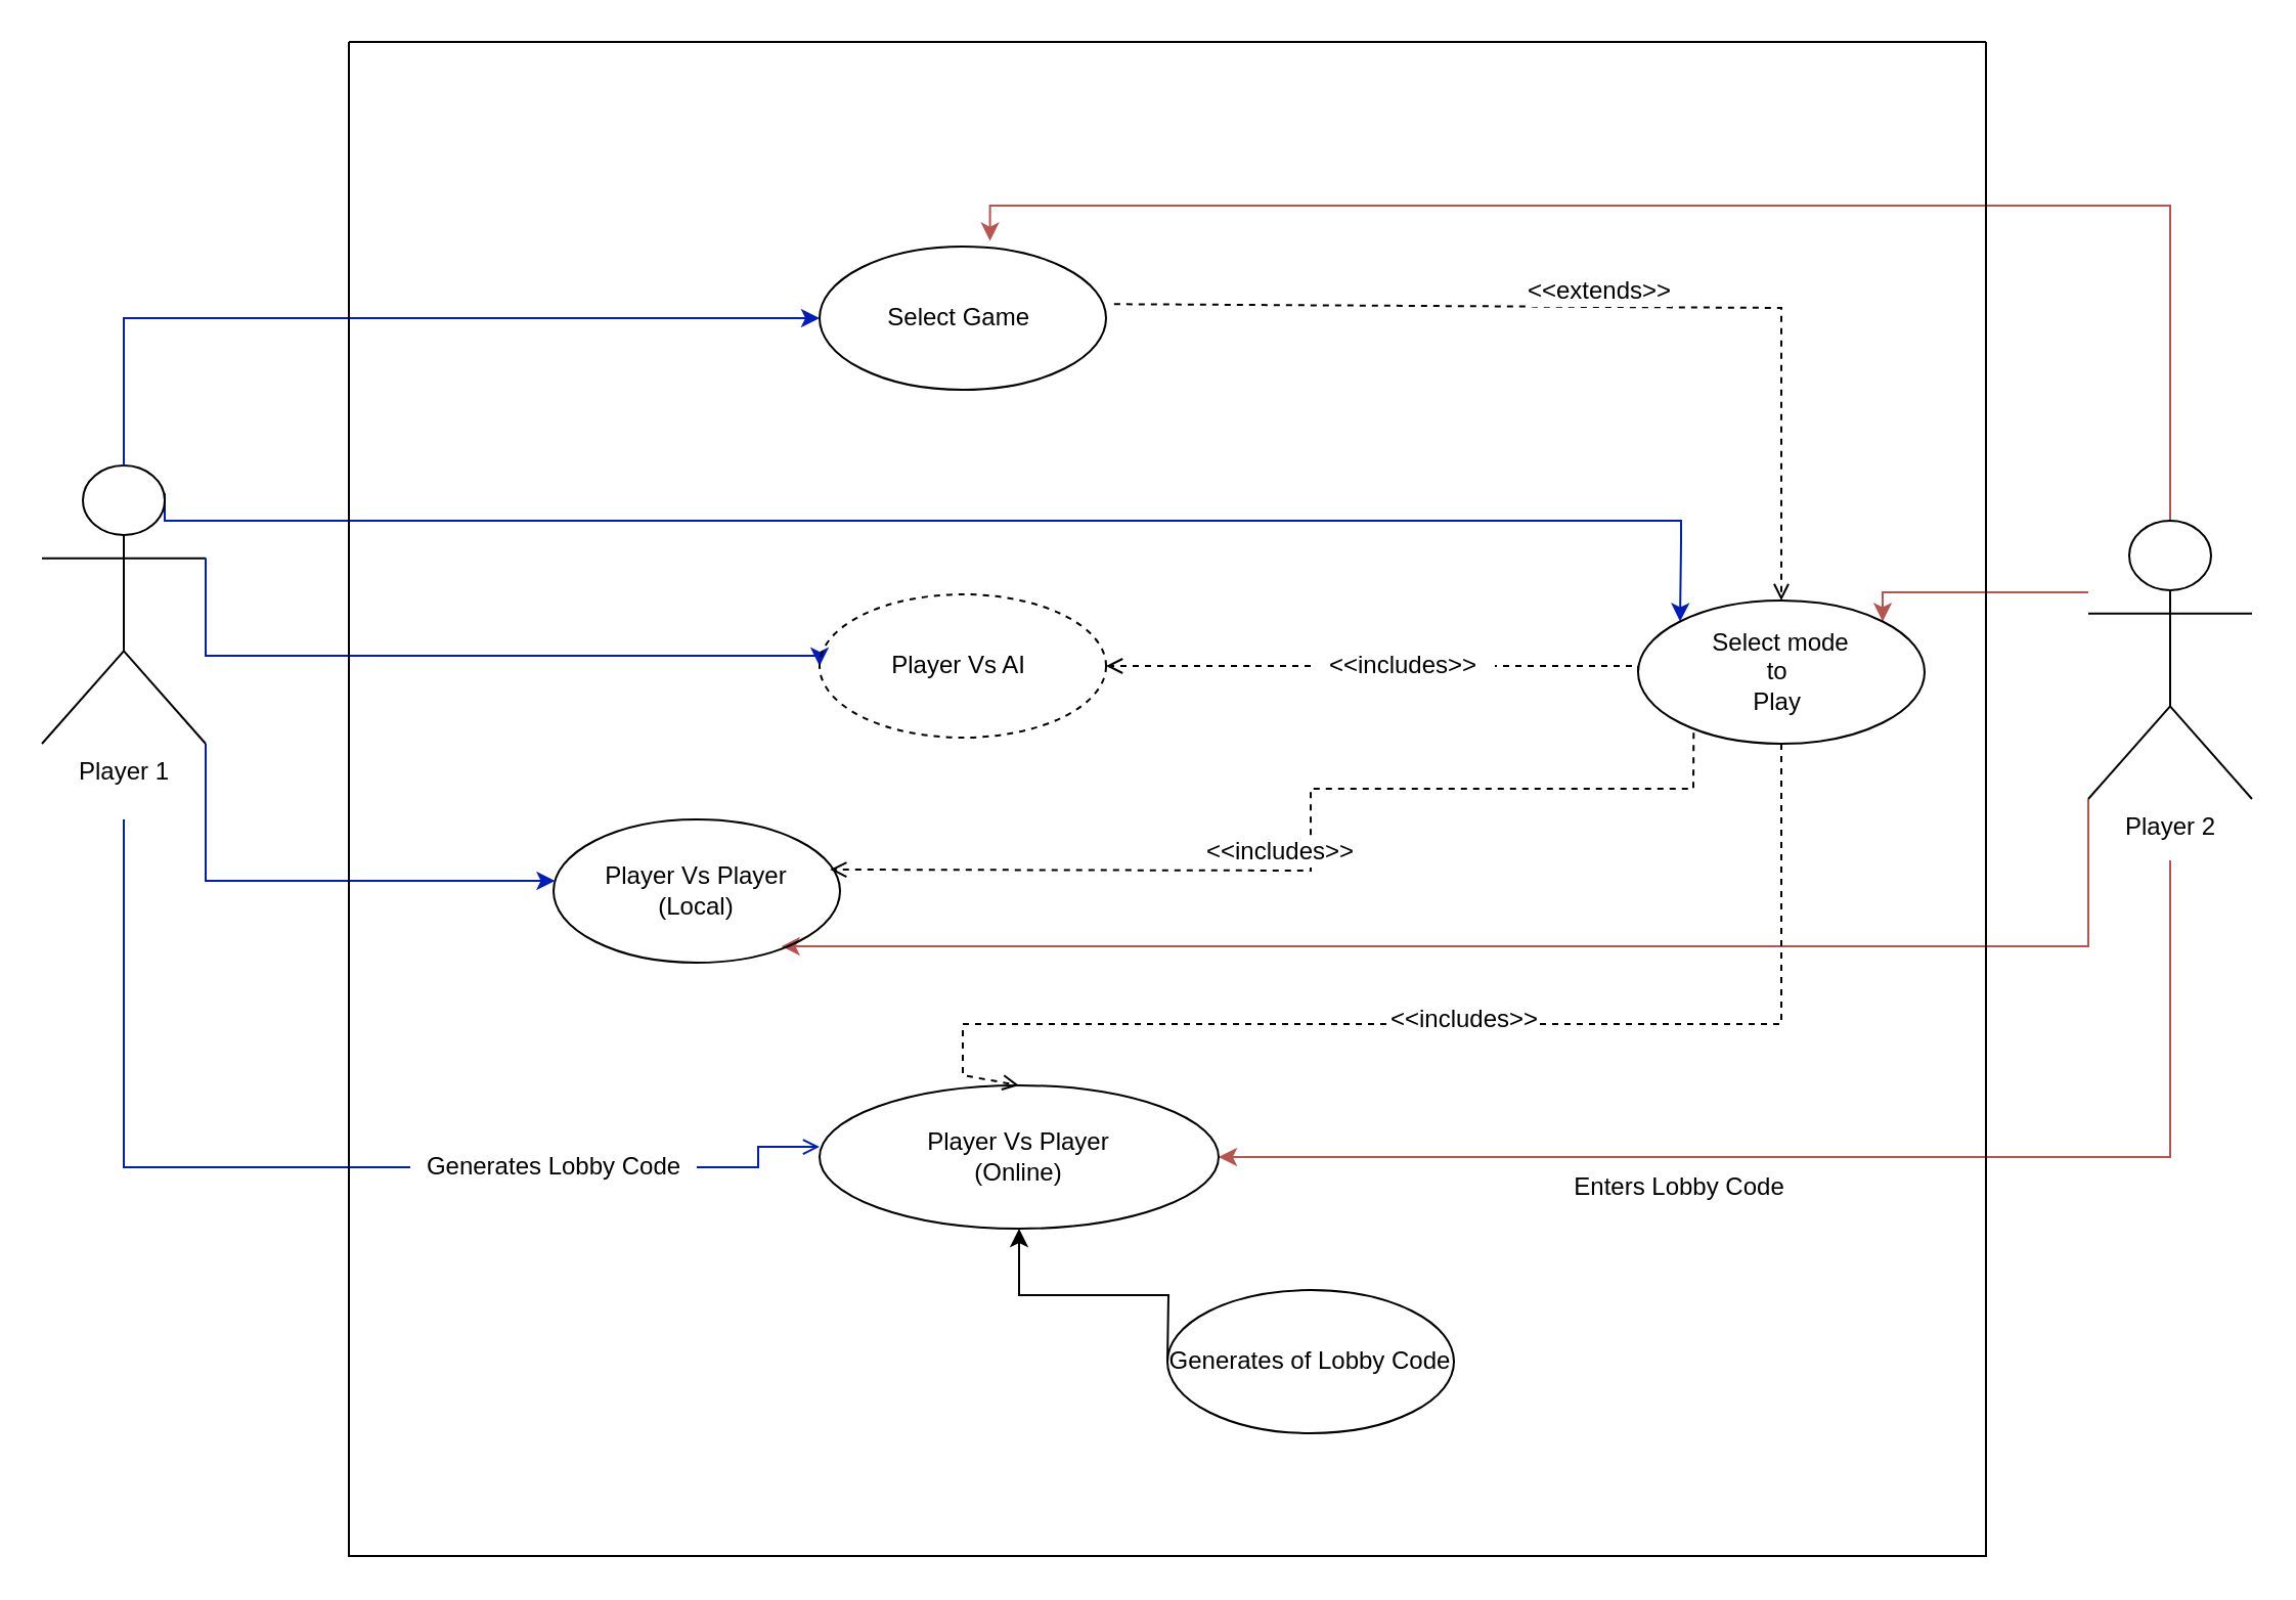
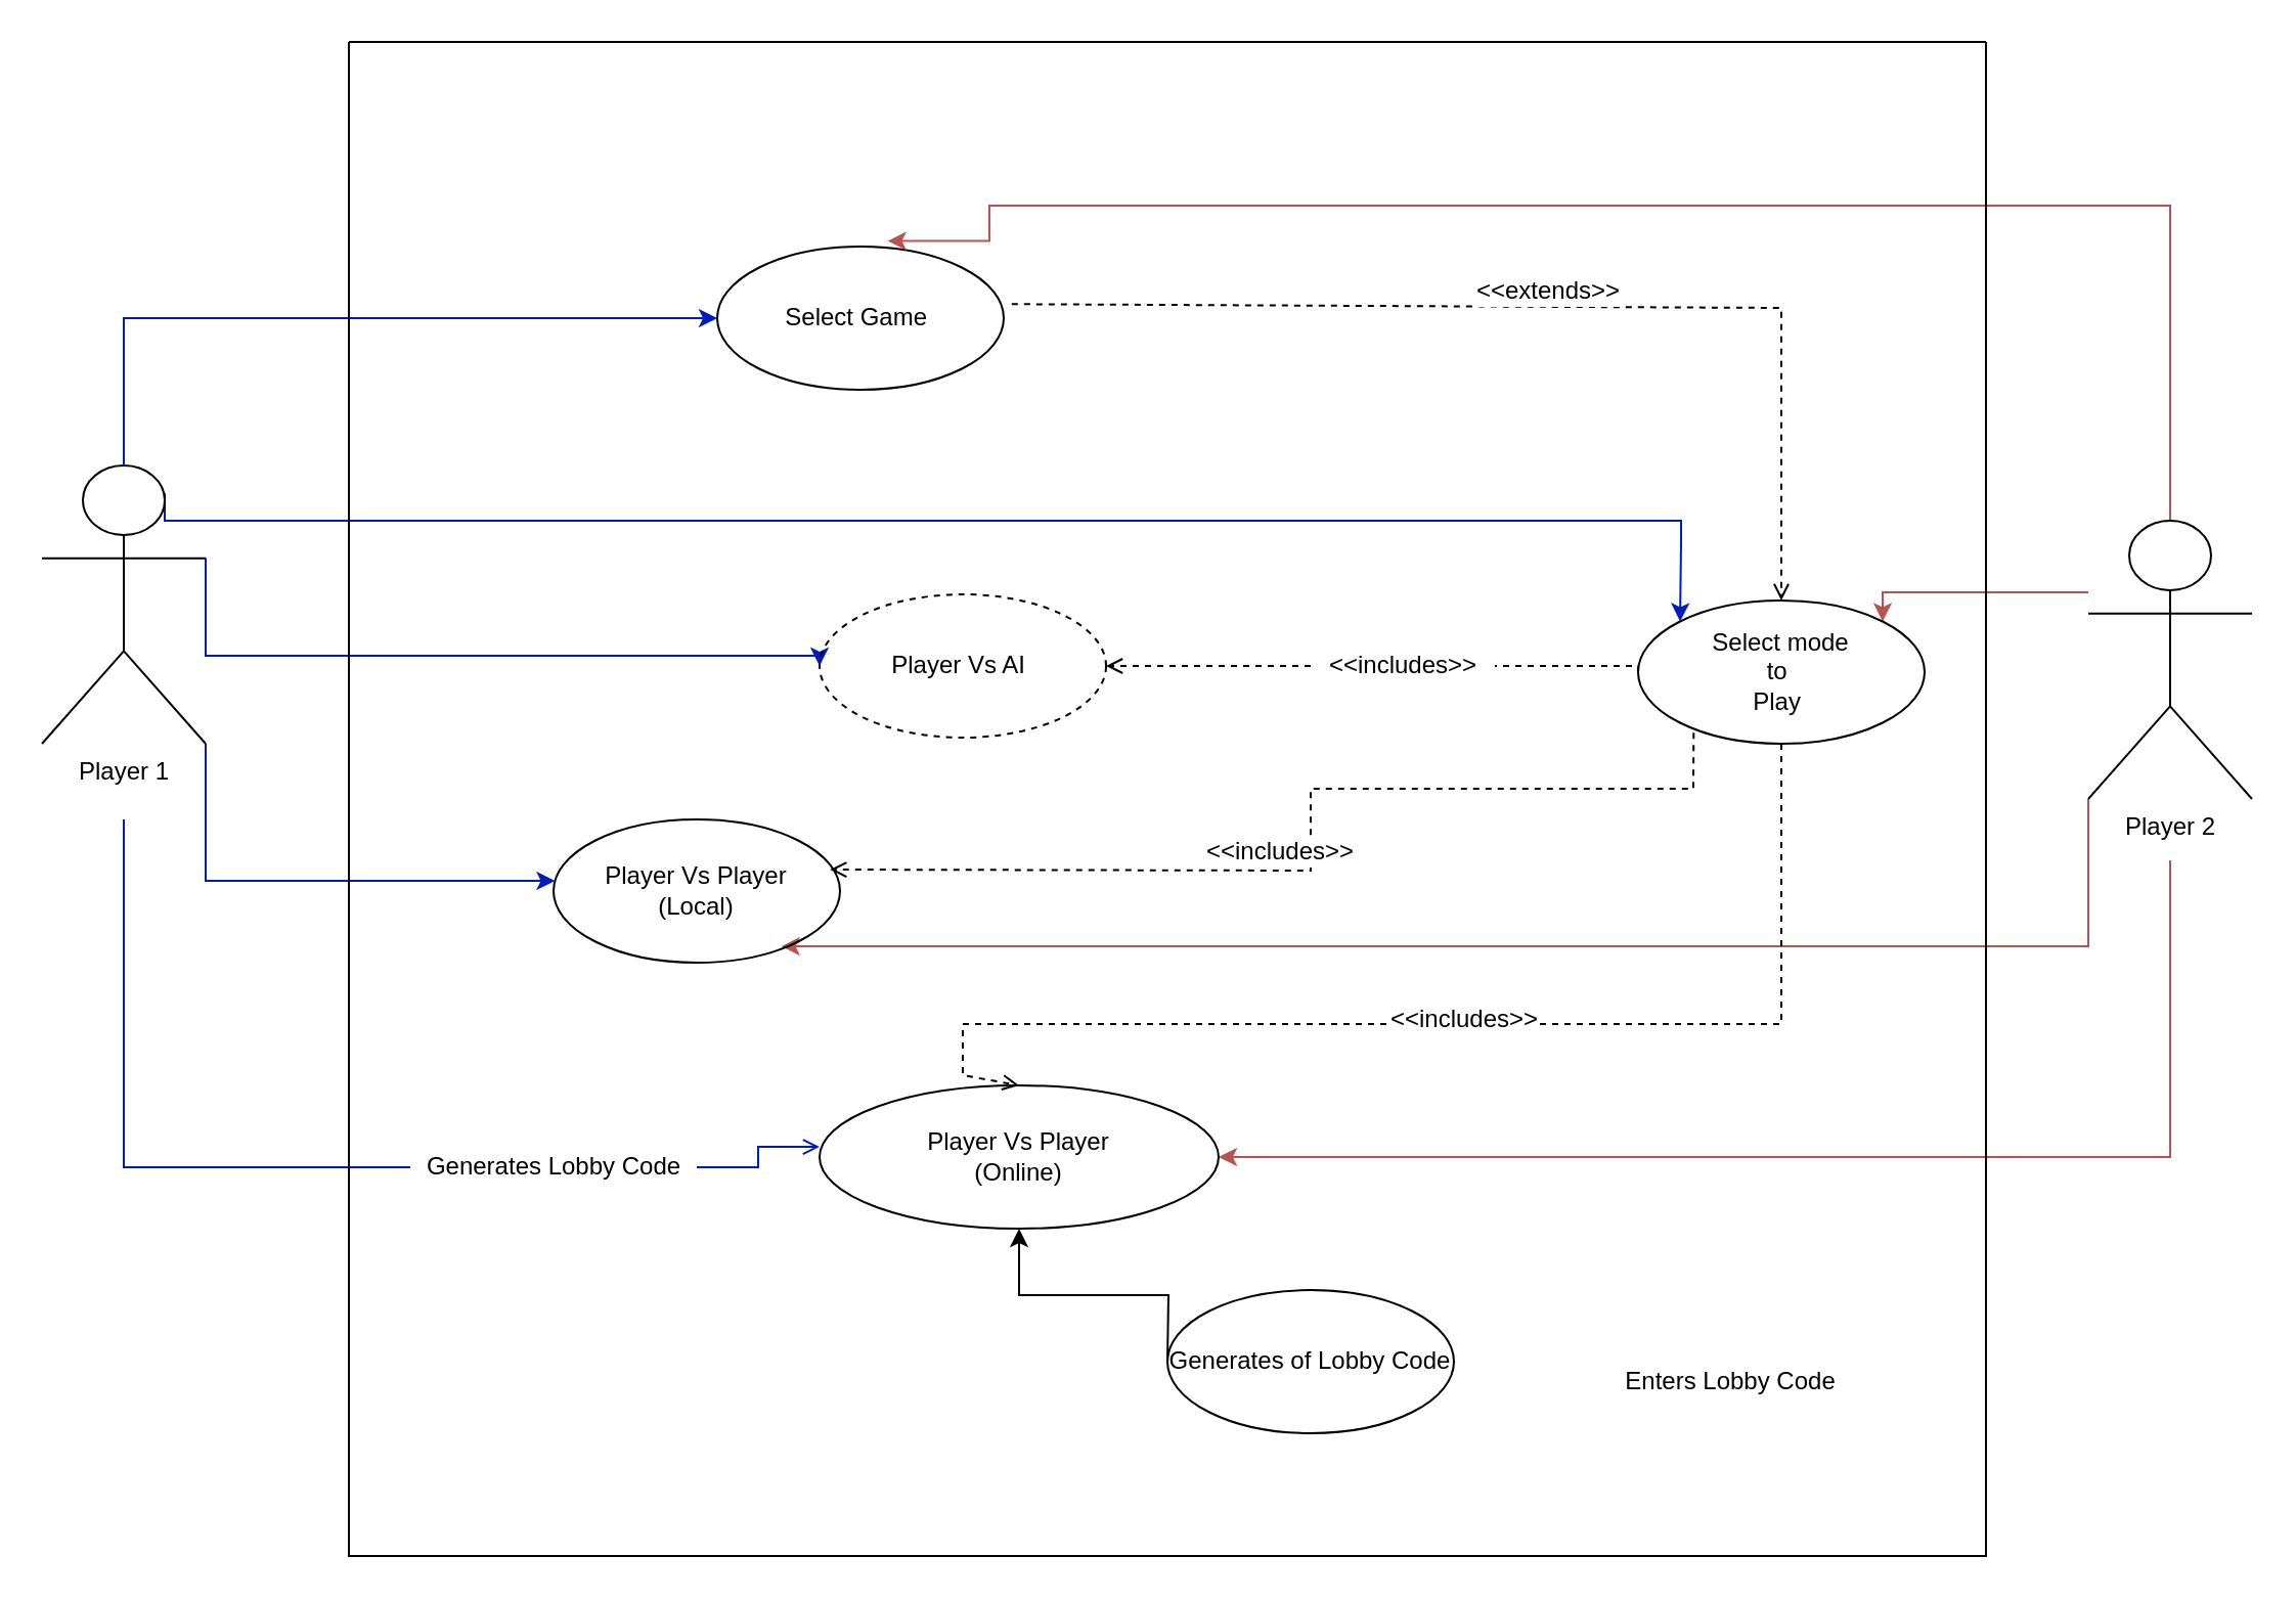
- <mxCell id="2" value="Select Game&amp;nbsp;" style="ellipse;whiteSpace=wrap;html=1;fillColor=none;" vertex="1" parent="1"><mxGeometry x="400" y="120" width="140" height="70" as="geometry" /></mxCell>
+ <mxCell id="2" value="Select Game&amp;nbsp;" style="ellipse;whiteSpace=wrap;html=1;fillColor=none;" vertex="1" parent="1"><mxGeometry x="350" y="120" width="140" height="70" as="geometry" /></mxCell>
- <mxCell id="19" value="Enters Lobby Code" style="text;html=1;align=center;verticalAlign=middle;resizable=0;points=[];autosize=1;strokeColor=none;fillColor=none;fontSize=12;fontFamily=Helvetica;fontColor=default;" vertex="1" parent="18"><mxGeometry x="590" y="550" width="120" height="20" as="geometry" /></mxCell>
+ <mxCell id="19" value="Enters Lobby Code" style="text;html=1;align=center;verticalAlign=middle;resizable=0;points=[];autosize=1;strokeColor=none;fillColor=none;fontSize=12;fontFamily=Helvetica;fontColor=default;" vertex="1" parent="18"><mxGeometry x="615" y="645" width="120" height="20" as="geometry" /></mxCell>
